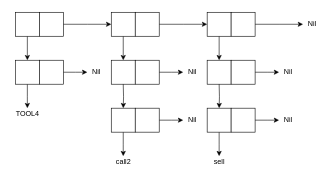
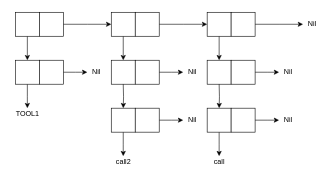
- <mxCell id="10" value="TOOL4" style="text;html=1;align=center;verticalAlign=middle;resizable=0;points=[];autosize=1;" vertex="1" parent="1"><mxGeometry x="20" y="180" width="50" height="20" as="geometry" /></mxCell>
+ <mxCell id="10" value="TOOL1" style="text;html=1;align=center;verticalAlign=middle;resizable=0;points=[];autosize=1;" vertex="1" parent="1"><mxGeometry x="20" y="180" width="50" height="20" as="geometry" /></mxCell>
- <mxCell id="39" value="sell" style="text;html=1;align=center;verticalAlign=middle;resizable=0;points=[];autosize=1;" vertex="1" parent="1"><mxGeometry x="350" y="260" width="30" height="20" as="geometry" /></mxCell>
+ <mxCell id="39" value="call" style="text;html=1;align=center;verticalAlign=middle;resizable=0;points=[];autosize=1;" vertex="1" parent="1"><mxGeometry x="350" y="260" width="30" height="20" as="geometry" /></mxCell>
